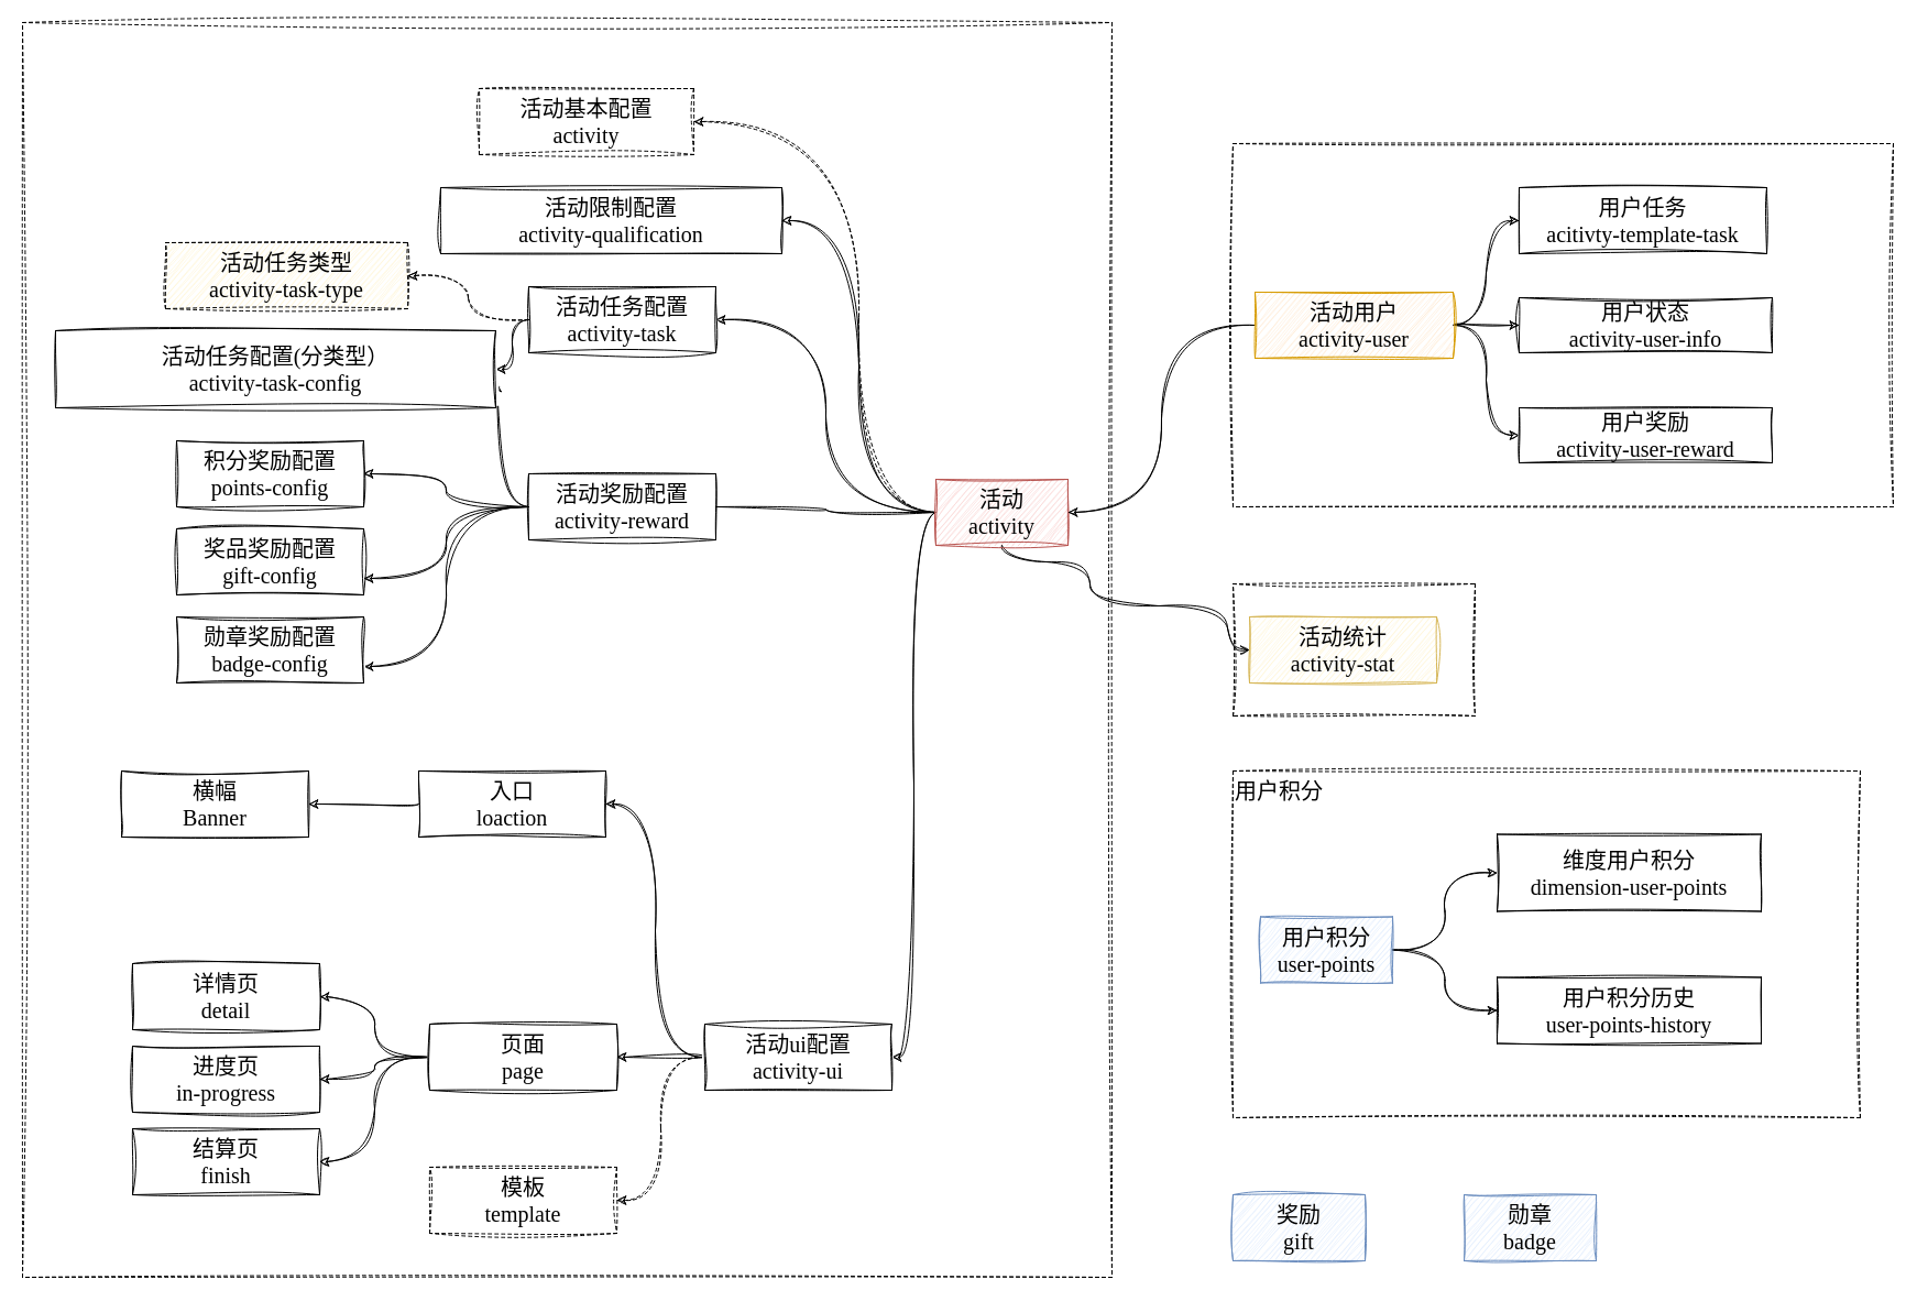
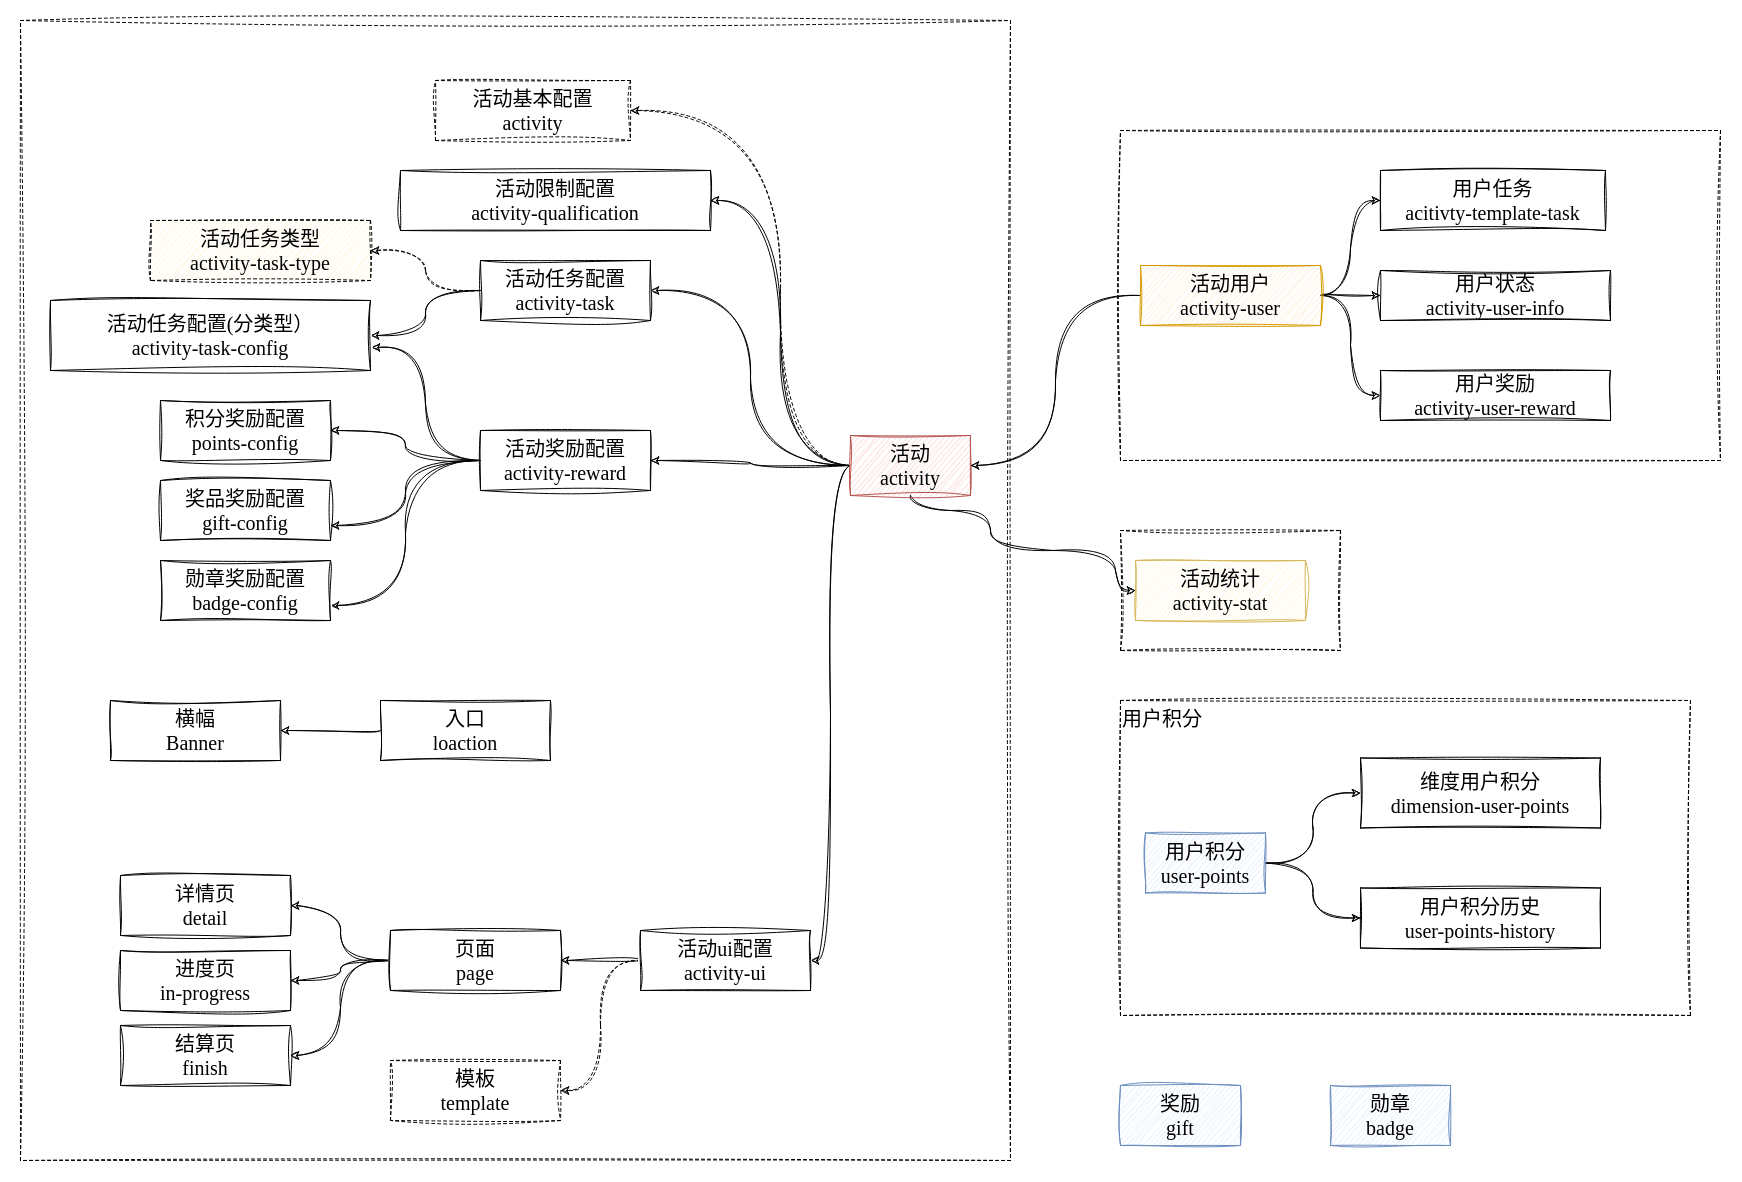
- <mxCell id="48" value="&lt;font face=&quot;Verdana&quot;&gt;活动任务配置(分类型）&lt;br&gt;activity-task-config&lt;br&gt;&lt;/font&gt;" style="rounded=0;whiteSpace=wrap;html=1;sketch=1;hachureGap=4;jiggle=2;curveFitting=1;fontFamily=Architects Daughter;fontSource=https%3A%2F%2Ffonts.googleapis.com%2Fcss%3Ffamily%3DArchitects%2BDaughter;fontSize=20;" vertex="1" parent="1"><mxGeometry x="50" y="300" width="400" height="70" as="geometry" /></mxCell>
+ <mxCell id="48" value="&lt;font face=&quot;Verdana&quot;&gt;活动任务配置(分类型）&lt;br&gt;activity-task-config&lt;br&gt;&lt;/font&gt;" style="rounded=0;whiteSpace=wrap;html=1;sketch=1;hachureGap=4;jiggle=2;curveFitting=1;fontFamily=Architects Daughter;fontSource=https%3A%2F%2Ffonts.googleapis.com%2Fcss%3Ffamily%3DArchitects%2BDaughter;fontSize=20;" vertex="1" parent="1"><mxGeometry x="50" y="300" width="320" height="70" as="geometry" /></mxCell>
- <mxCell id="9" style="edgeStyle=orthogonalEdgeStyle;curved=1;sketch=1;hachureGap=4;jiggle=2;curveFitting=1;html=1;entryX=1;entryY=0.5;entryDx=0;entryDy=0;fontFamily=Verdana;fontSize=16;endArrow=none;" edge="1" parent="1" source="12" target="32"><mxGeometry relative="1" as="geometry" /></mxCell>
+ <mxCell id="9" style="edgeStyle=orthogonalEdgeStyle;curved=1;sketch=1;hachureGap=4;jiggle=2;curveFitting=1;html=1;entryX=1;entryY=0.5;entryDx=0;entryDy=0;fontFamily=Verdana;fontSize=16;" edge="1" parent="1" source="12" target="32"><mxGeometry relative="1" as="geometry" /></mxCell>
- <mxCell id="11" style="edgeStyle=orthogonalEdgeStyle;curved=1;sketch=1;hachureGap=4;jiggle=2;curveFitting=1;html=1;entryX=0;entryY=0.5;entryDx=0;entryDy=0;fontFamily=Verdana;fontSize=16;exitX=0.5;exitY=1;exitDx=0;exitDy=0;endArrow=open;" edge="1" parent="1" source="12" target="38"><mxGeometry relative="1" as="geometry"><mxPoint x="910" y="510" as="sourcePoint" /><Array as="points"><mxPoint x="910" y="510" /><mxPoint x="990" y="510" /><mxPoint x="990" y="550" /><mxPoint x="1115" y="550" /><mxPoint x="1115" y="590" /></Array></mxGeometry></mxCell>
+ <mxCell id="11" style="edgeStyle=orthogonalEdgeStyle;curved=1;sketch=1;hachureGap=4;jiggle=2;curveFitting=1;html=1;entryX=0;entryY=0.5;entryDx=0;entryDy=0;fontFamily=Verdana;fontSize=16;exitX=0.5;exitY=1;exitDx=0;exitDy=0;" edge="1" parent="1" source="12" target="38"><mxGeometry relative="1" as="geometry"><mxPoint x="910" y="510" as="sourcePoint" /><Array as="points"><mxPoint x="910" y="510" /><mxPoint x="990" y="510" /><mxPoint x="990" y="550" /><mxPoint x="1115" y="550" /><mxPoint x="1115" y="590" /></Array></mxGeometry></mxCell>
- <mxCell id="34" style="edgeStyle=orthogonalEdgeStyle;curved=1;sketch=1;hachureGap=4;jiggle=2;curveFitting=1;html=1;entryX=1;entryY=0.5;entryDx=0;entryDy=0;fontFamily=Verdana;fontSize=16;" edge="1" parent="1" source="36" target="40"><mxGeometry relative="1" as="geometry" /></mxCell>
